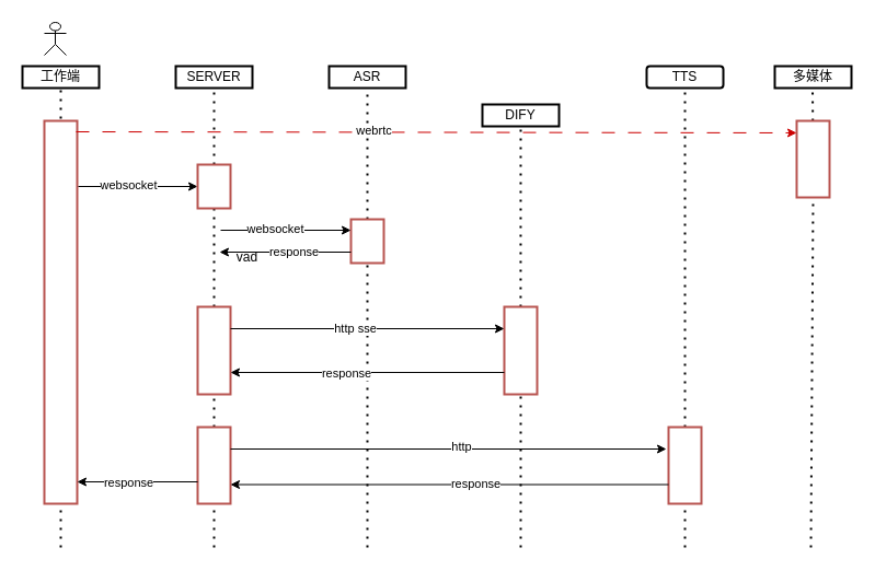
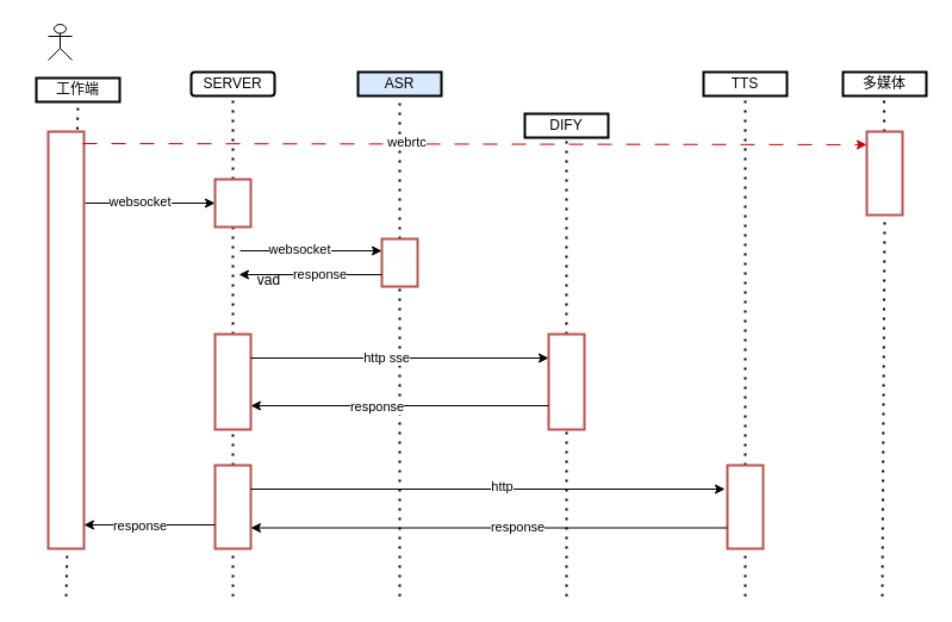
- <mxCell id="2" value="工作端" style="rounded=0;whiteSpace=wrap;html=1;strokeWidth=2;" parent="1" vertex="1"><mxGeometry x="20" y="60" width="70" height="20" as="geometry" /></mxCell>
+ <mxCell id="2" value="工作端" style="rounded=0;whiteSpace=wrap;html=1;strokeWidth=2;" parent="1" vertex="1"><mxGeometry x="30" y="65" width="70" height="20" as="geometry" /></mxCell>
- <mxCell id="6" value="SERVER" style="rounded=0;whiteSpace=wrap;html=1;strokeWidth=2;" parent="1" vertex="1"><mxGeometry x="160" y="60" width="70" height="20" as="geometry" /></mxCell>
+ <mxCell id="6" value="SERVER" style="whiteSpace=wrap;html=1;strokeWidth=2;rounded=1;" parent="1" vertex="1"><mxGeometry x="160" y="60" width="70" height="20" as="geometry" /></mxCell>
- <mxCell id="8" value="ASR" style="rounded=0;whiteSpace=wrap;html=1;strokeWidth=2;" parent="1" vertex="1"><mxGeometry x="300" y="60" width="70" height="20" as="geometry" /></mxCell>
+ <mxCell id="8" value="ASR" style="rounded=0;whiteSpace=wrap;html=1;strokeWidth=2;fillColor=#dae8fc;" parent="1" vertex="1"><mxGeometry x="300" y="60" width="70" height="20" as="geometry" /></mxCell>
- <mxCell id="12" value="TTS" style="whiteSpace=wrap;html=1;strokeWidth=2;rounded=1;" parent="1" vertex="1"><mxGeometry x="590" y="60" width="70" height="20" as="geometry" /></mxCell>
+ <mxCell id="12" value="TTS" style="rounded=0;whiteSpace=wrap;html=1;strokeWidth=2;" parent="1" vertex="1"><mxGeometry x="590" y="60" width="70" height="20" as="geometry" /></mxCell>
